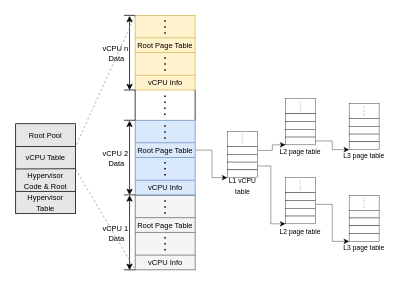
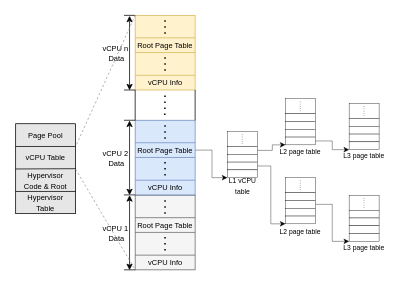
- <mxCell id="10" value="&lt;font style=&quot;font-size: 10px;&quot;&gt;Root Pool&lt;/font&gt;" style="text;html=1;align=center;verticalAlign=middle;whiteSpace=wrap;rounded=0;" vertex="1" parent="1"><mxGeometry x="30" y="165" width="60" height="30" as="geometry" /></mxCell>
+ <mxCell id="10" value="&lt;font style=&quot;font-size: 10px;&quot;&gt;Page Pool&lt;/font&gt;" style="text;html=1;align=center;verticalAlign=middle;whiteSpace=wrap;rounded=0;" vertex="1" parent="1"><mxGeometry x="30" y="165" width="60" height="30" as="geometry" /></mxCell>
